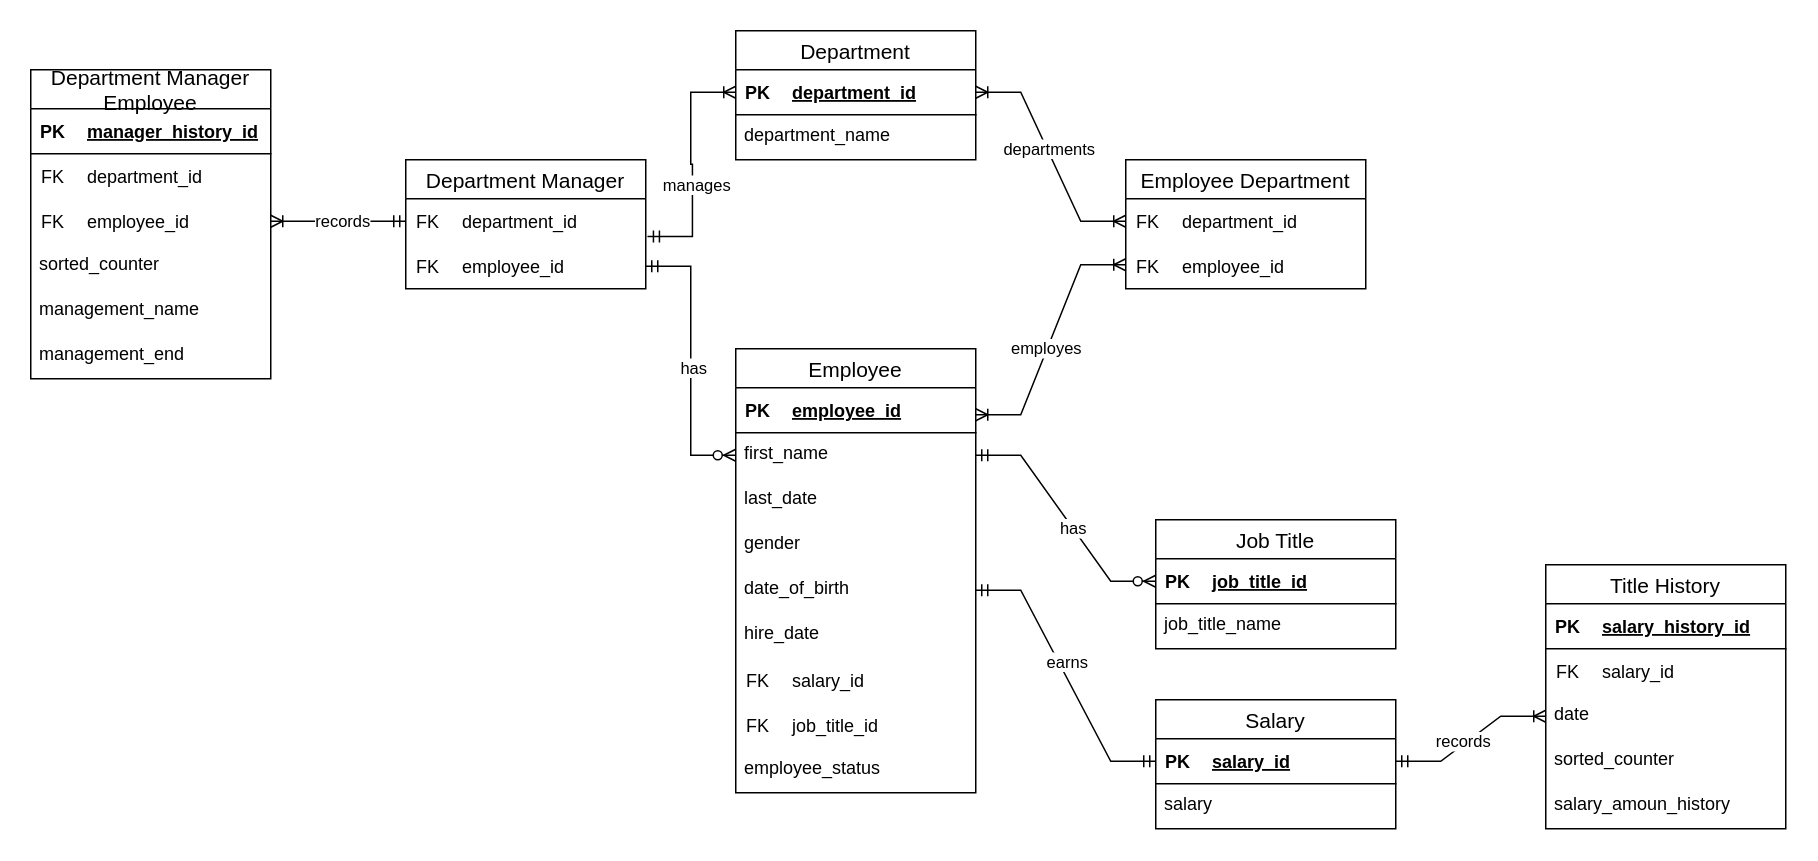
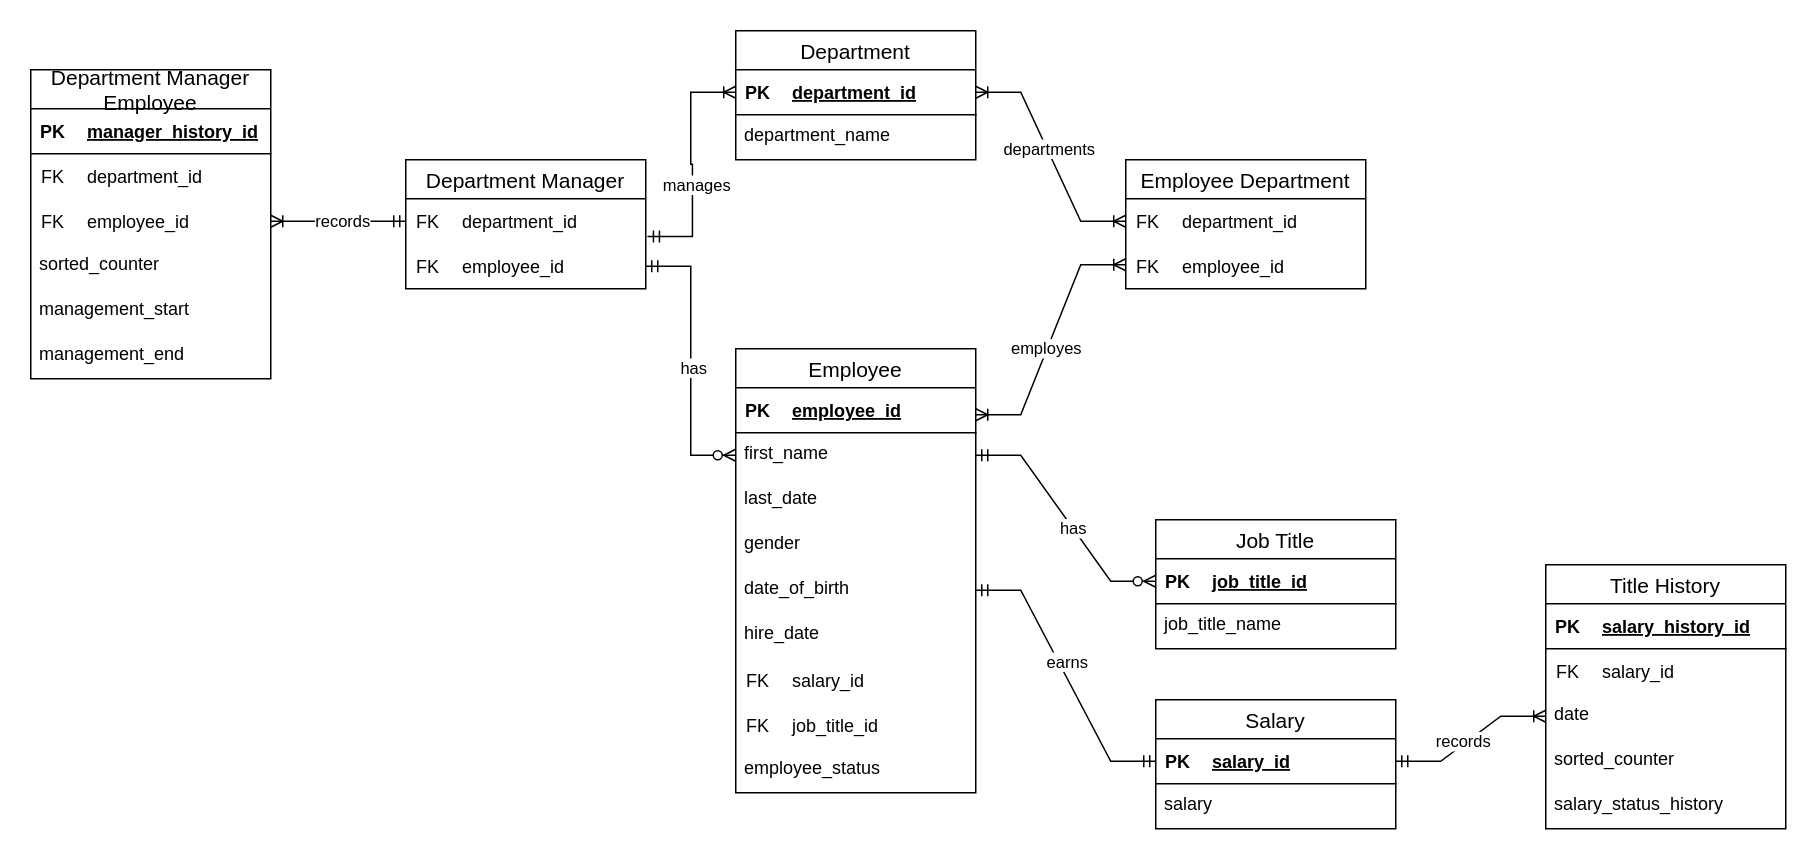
- <mxCell id="80" value="management_name" style="text;strokeColor=none;fillColor=none;spacingLeft=4;spacingRight=4;overflow=hidden;rotatable=0;points=[[0,0.5],[1,0.5]];portConstraint=eastwest;fontSize=12;" parent="66" vertex="1"><mxGeometry y="146" width="160" height="30" as="geometry" /></mxCell>
+ <mxCell id="80" value="management_start" style="text;strokeColor=none;fillColor=none;spacingLeft=4;spacingRight=4;overflow=hidden;rotatable=0;points=[[0,0.5],[1,0.5]];portConstraint=eastwest;fontSize=12;" parent="66" vertex="1"><mxGeometry y="146" width="160" height="30" as="geometry" /></mxCell>
- <mxCell id="43" value="salary_amoun_history" style="text;strokeColor=none;fillColor=none;spacingLeft=4;spacingRight=4;overflow=hidden;rotatable=0;points=[[0,0.5],[1,0.5]];portConstraint=eastwest;fontSize=12;" parent="32" vertex="1"><mxGeometry y="146" width="160" height="30" as="geometry" /></mxCell>
+ <mxCell id="43" value="salary_status_history" style="text;strokeColor=none;fillColor=none;spacingLeft=4;spacingRight=4;overflow=hidden;rotatable=0;points=[[0,0.5],[1,0.5]];portConstraint=eastwest;fontSize=12;" parent="32" vertex="1"><mxGeometry y="146" width="160" height="30" as="geometry" /></mxCell>
